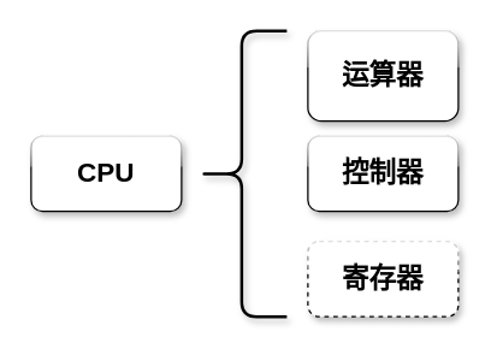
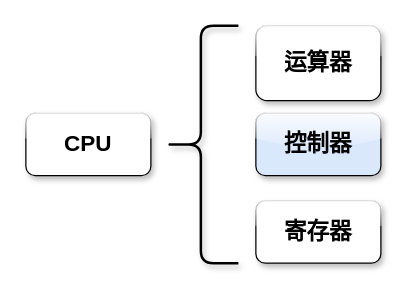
- <mxCell id="4" value="控制器" style="rounded=1;whiteSpace=wrap;html=1;glass=1;shadow=1;fontStyle=1;fontSize=18;" vertex="1" parent="1"><mxGeometry x="204" y="90" width="100" height="50" as="geometry" /></mxCell>
+ <mxCell id="4" value="控制器" style="rounded=1;whiteSpace=wrap;html=1;glass=1;shadow=1;fontStyle=1;fontSize=18;fillColor=#dae8fc;" vertex="1" parent="1"><mxGeometry x="204" y="90" width="100" height="50" as="geometry" /></mxCell>
- <mxCell id="5" value="寄存器" style="rounded=1;whiteSpace=wrap;html=1;glass=1;shadow=1;fontStyle=1;fontSize=18;dashed=1;" vertex="1" parent="1"><mxGeometry x="204" y="160" width="100" height="50" as="geometry" /></mxCell>
+ <mxCell id="5" value="寄存器" style="rounded=1;whiteSpace=wrap;html=1;glass=1;shadow=1;fontStyle=1;fontSize=18;" vertex="1" parent="1"><mxGeometry x="204" y="160" width="100" height="50" as="geometry" /></mxCell>
